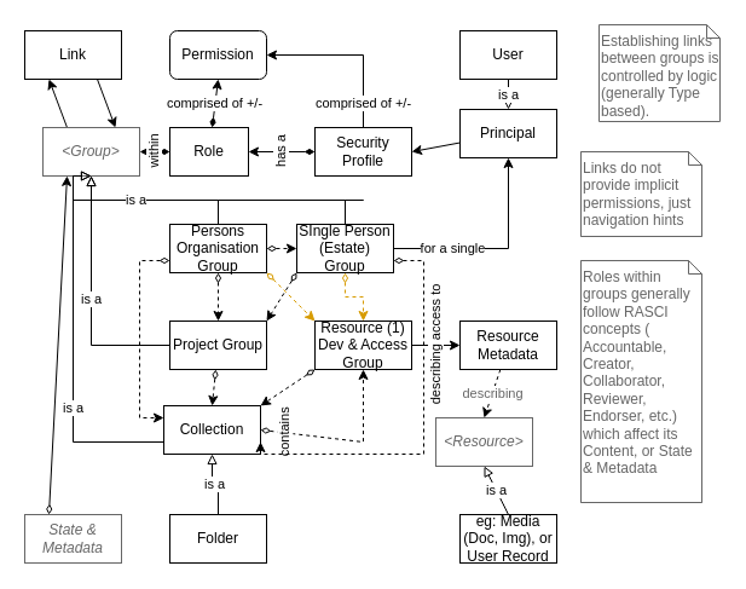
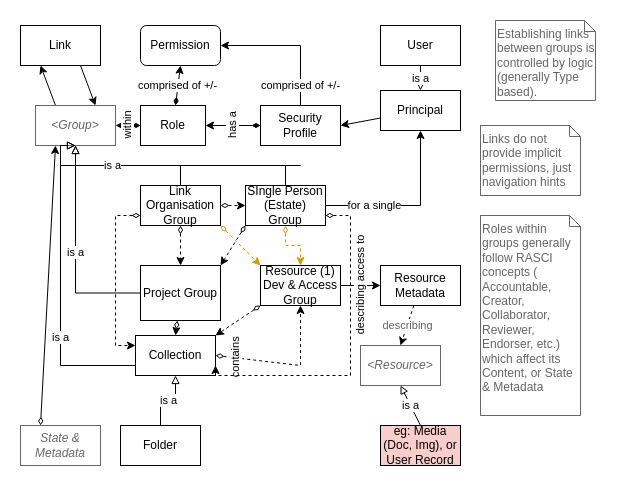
- <mxCell id="23" value="Persons&lt;br&gt;Organisation&lt;br&gt;Group" style="rounded=0;whiteSpace=wrap;html=1;" vertex="1" parent="1"><mxGeometry x="140" y="185" width="80" height="40" as="geometry" /></mxCell>
+ <mxCell id="23" value="Link&lt;br&gt;Organisation&lt;br&gt;Group" style="rounded=0;whiteSpace=wrap;html=1;" vertex="1" parent="1"><mxGeometry x="140" y="185" width="80" height="40" as="geometry" /></mxCell>
- <mxCell id="11" value="Project Group" style="rounded=0;whiteSpace=wrap;html=1;" vertex="1" parent="1"><mxGeometry x="140" y="265" width="80" height="40" as="geometry" /></mxCell>
+ <mxCell id="11" value="Project Group" style="rounded=0;whiteSpace=wrap;html=1;" vertex="1" parent="1"><mxGeometry x="140" y="265" width="80" height="55" as="geometry" /></mxCell>
- <mxCell id="18" value="Folder" style="rounded=0;whiteSpace=wrap;html=1;" vertex="1" parent="1"><mxGeometry x="140" y="425" width="80" height="40" as="geometry" /></mxCell>
+ <mxCell id="18" value="Folder" style="rounded=0;whiteSpace=wrap;html=1;" vertex="1" parent="1"><mxGeometry x="120" y="425" width="80" height="40" as="geometry" /></mxCell>
- <mxCell id="48" value="eg: Media (Doc, Img), or User Record" style="rounded=0;whiteSpace=wrap;html=1;" vertex="1" parent="1"><mxGeometry x="380" y="425" width="80" height="40" as="geometry" /></mxCell>
+ <mxCell id="48" value="eg: Media (Doc, Img), or User Record" style="rounded=0;whiteSpace=wrap;html=1;fillColor=#f8cecc;" vertex="1" parent="1"><mxGeometry x="380" y="425" width="80" height="40" as="geometry" /></mxCell>
